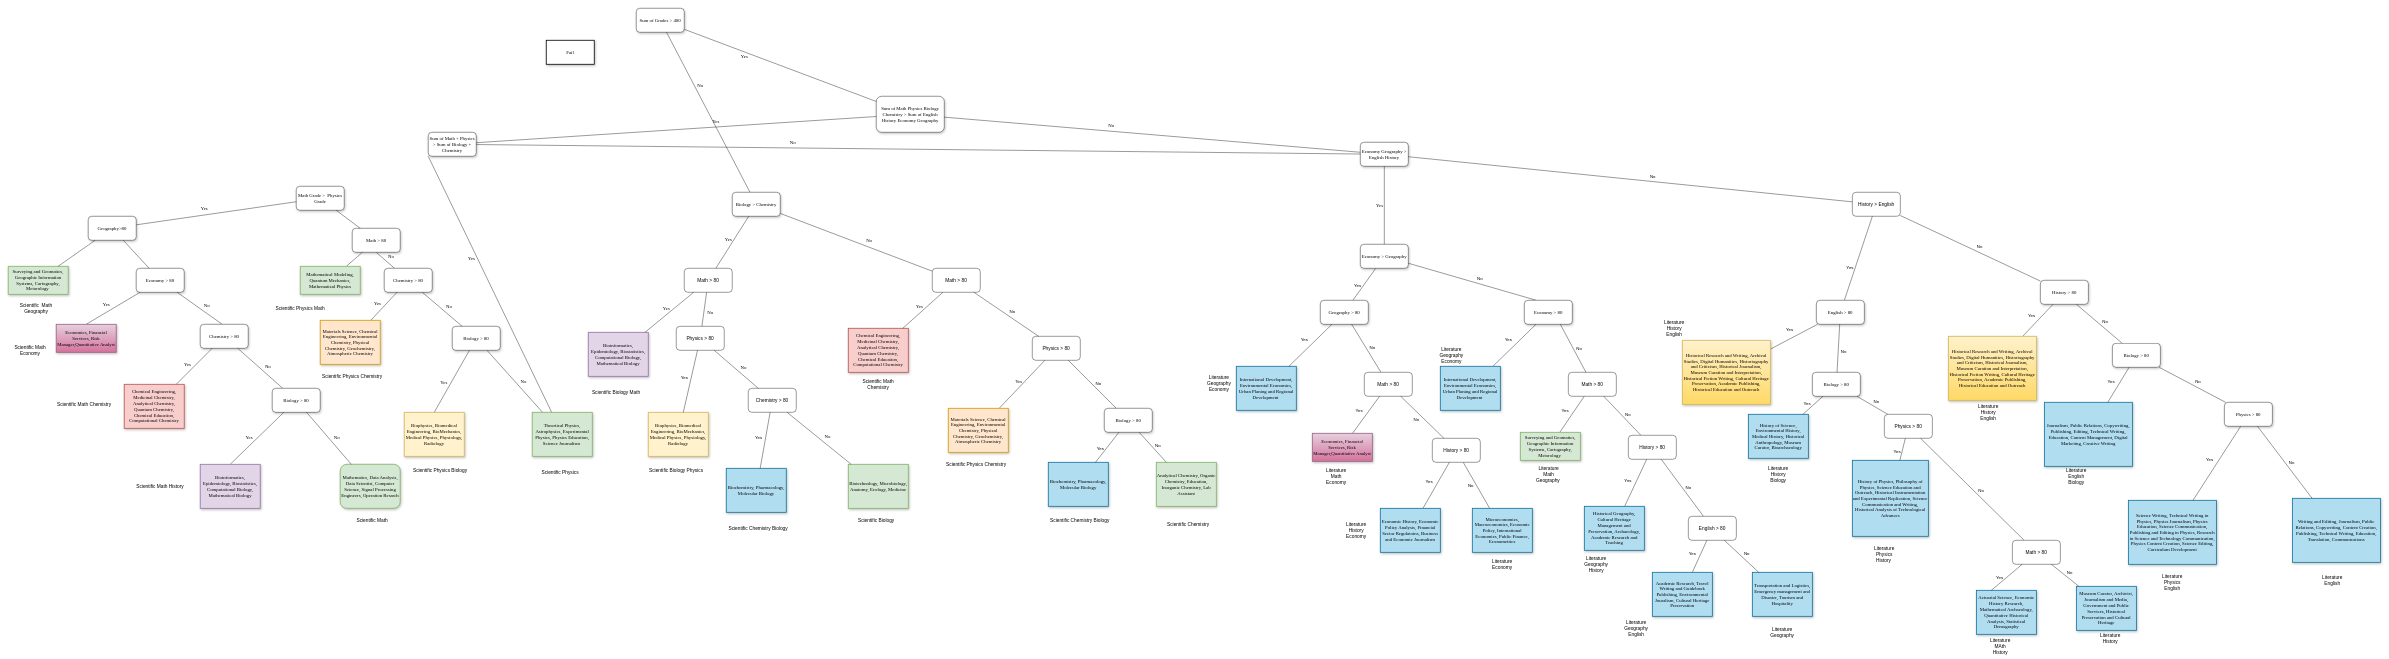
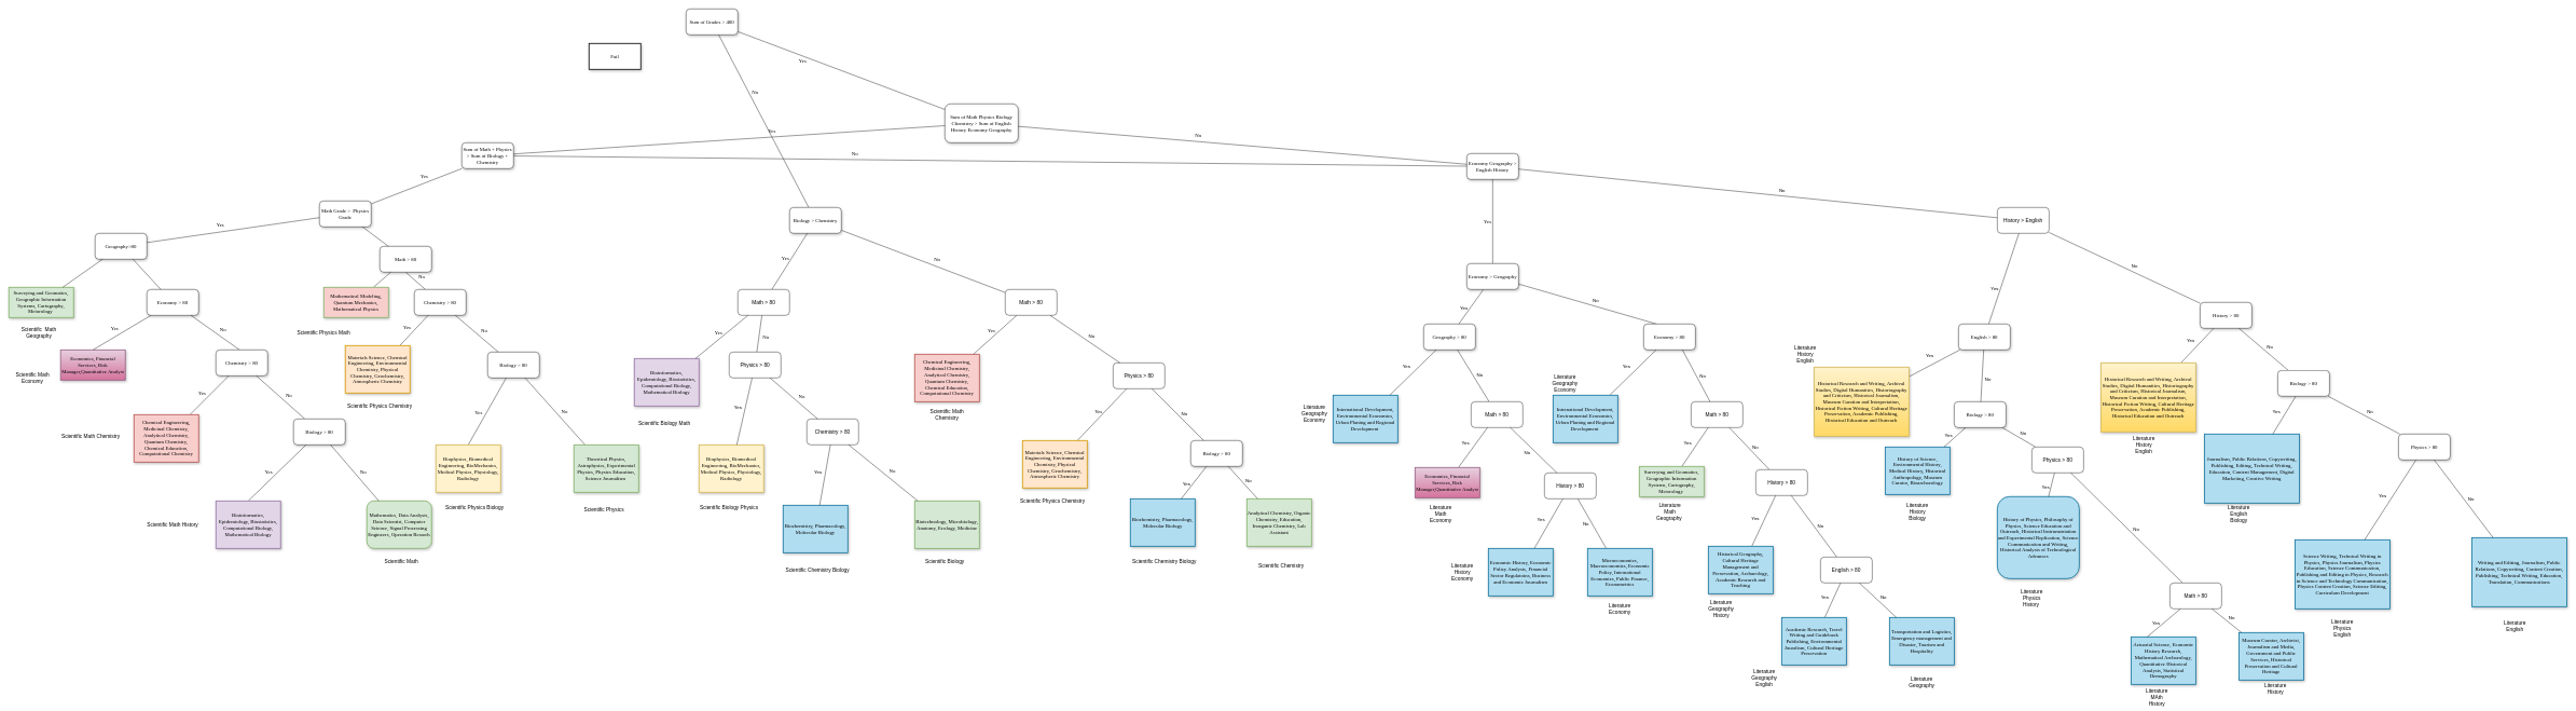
- <mxCell id="83" value="Mathematical Modeling, Quantum Mechanics, Mathematical Physics" style="whiteSpace=wrap;html=1;rounded=0;shadow=1;labelBackgroundColor=none;strokeWidth=2;fontFamily=Verdana;fontSize=12;align=center;fillColor=#d5e8d4;strokeColor=#82b366;" vertex="1" parent="1"><mxGeometry x="750" y="665" width="150" height="70" as="geometry" /></mxCell>
+ <mxCell id="83" value="Mathematical Modeling, Quantum Mechanics, Mathematical Physics" style="whiteSpace=wrap;html=1;rounded=0;shadow=1;labelBackgroundColor=none;strokeWidth=2;fontFamily=Verdana;fontSize=12;align=center;fillColor=#f8cecc;strokeColor=#82b366;" vertex="1" parent="1"><mxGeometry x="750" y="665" width="150" height="70" as="geometry" /></mxCell>
- <mxCell id="13" value="Yes" style="rounded=0;html=1;labelBackgroundColor=none;startArrow=none;startFill=0;startSize=5;endArrow=none;endFill=0;endSize=5;jettySize=auto;orthogonalLoop=1;strokeWidth=1;fontFamily=Verdana;fontSize=12;exitX=0;exitY=1;exitDx=0;exitDy=0;" parent="1" source="6" target="38" edge="1"><mxGeometry x="-0.217" y="-14" relative="1" as="geometry"><mxPoint as="offset" /><mxPoint x="918.261" y="410" as="sourcePoint" /></mxGeometry></mxCell>
+ <mxCell id="13" value="Yes" style="rounded=0;html=1;labelBackgroundColor=none;startArrow=none;startFill=0;startSize=5;endArrow=none;endFill=0;endSize=5;jettySize=auto;orthogonalLoop=1;strokeWidth=1;fontFamily=Verdana;fontSize=12;exitX=0;exitY=1;exitDx=0;exitDy=0;" parent="1" source="6" target="9" edge="1"><mxGeometry x="-0.217" y="-14" relative="1" as="geometry"><mxPoint as="offset" /><mxPoint x="918.261" y="410" as="sourcePoint" /></mxGeometry></mxCell>
- <mxCell id="148" value="&lt;span class=&quot;ui-provider bte btf btd btg bth bti btj btk btl btm btn bto btp btq btr bts btt btu btv btw btx bty btz bua bub buc bud bue buf bug buh bui buj buk bul&quot; dir=&quot;ltr&quot;&gt;History of Physics, Philosophy of Physics, Science Education and Outreach, Historical Instrumentation and Experimental Replication, Science Communication and Writing, Historical Analysis of Technological Advances&lt;/span&gt;" style="whiteSpace=wrap;html=1;rounded=0;shadow=1;labelBackgroundColor=none;strokeWidth=2;fontFamily=Verdana;fontSize=12;align=center;fillColor=#b1ddf0;strokeColor=#10739e;" vertex="1" parent="1"><mxGeometry x="4630" y="1150" width="190" height="190" as="geometry" /></mxCell>
+ <mxCell id="148" value="&lt;span class=&quot;ui-provider bte btf btd btg bth bti btj btk btl btm btn bto btp btq btr bts btt btu btv btw btx bty btz bua bub buc bud bue buf bug buh bui buj buk bul&quot; dir=&quot;ltr&quot;&gt;History of Physics, Philosophy of Physics, Science Education and Outreach, Historical Instrumentation and Experimental Replication, Science Communication and Writing, Historical Analysis of Technological Advances&lt;/span&gt;" style="whiteSpace=wrap;html=1;shadow=1;labelBackgroundColor=none;strokeWidth=2;fontFamily=Verdana;fontSize=12;align=center;fillColor=#b1ddf0;strokeColor=#10739e;rounded=1;" vertex="1" parent="1"><mxGeometry x="4630" y="1150" width="190" height="190" as="geometry" /></mxCell>
